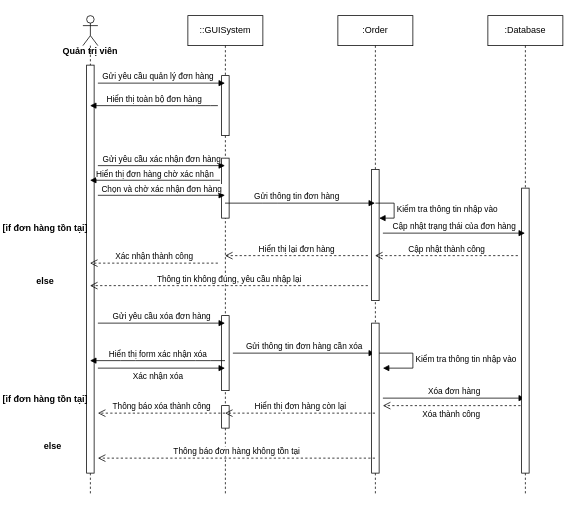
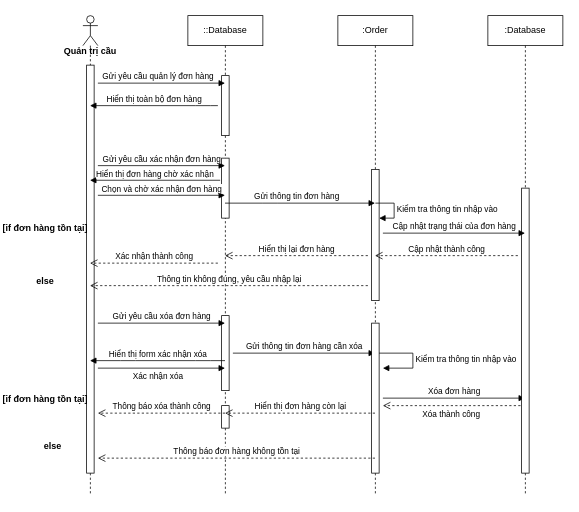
- <mxCell id="4" value="::GUISystem&lt;br&gt;" style="shape=umlLifeline;perimeter=lifelinePerimeter;whiteSpace=wrap;html=1;container=1;collapsible=0;recursiveResize=0;outlineConnect=0;" vertex="1" parent="1"><mxGeometry x="250" y="20" width="100" height="640" as="geometry" /></mxCell>
+ <mxCell id="4" value="::Database&lt;br&gt;" style="shape=umlLifeline;perimeter=lifelinePerimeter;whiteSpace=wrap;html=1;container=1;collapsible=0;recursiveResize=0;outlineConnect=0;" vertex="1" parent="1"><mxGeometry x="250" y="20" width="100" height="640" as="geometry" /></mxCell>
- <mxCell id="17" value="Quản trị viên&#10;" style="text;align=center;fontStyle=1;verticalAlign=middle;spacingLeft=3;spacingRight=3;strokeColor=none;rotatable=0;points=[[0,0.5],[1,0.5]];portConstraint=eastwest;" vertex="1" parent="1"><mxGeometry x="80" y="60" width="80" height="26" as="geometry" /></mxCell>
+ <mxCell id="17" value="Quản trị cầu&#10;" style="text;align=center;fontStyle=1;verticalAlign=middle;spacingLeft=3;spacingRight=3;strokeColor=none;rotatable=0;points=[[0,0.5],[1,0.5]];portConstraint=eastwest;" vertex="1" parent="1"><mxGeometry x="80" y="60" width="80" height="26" as="geometry" /></mxCell>
